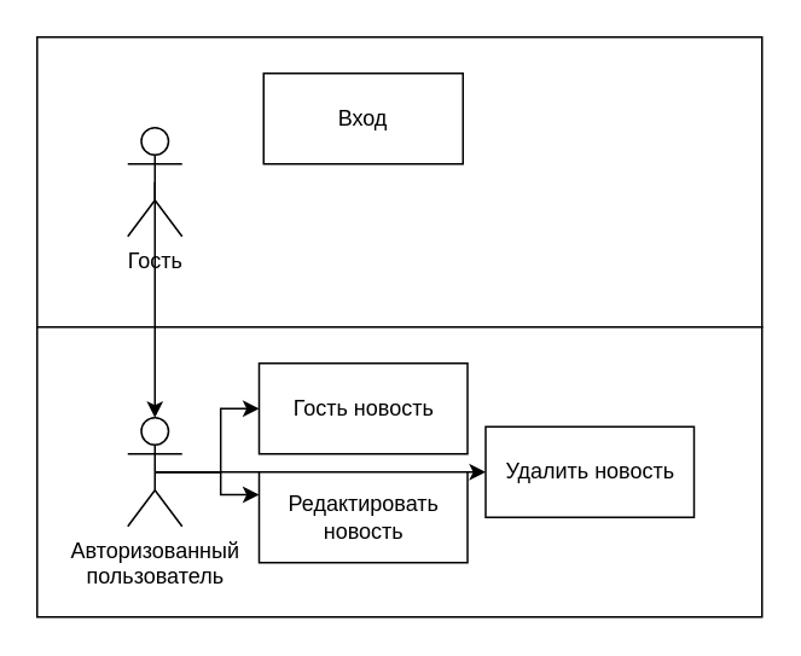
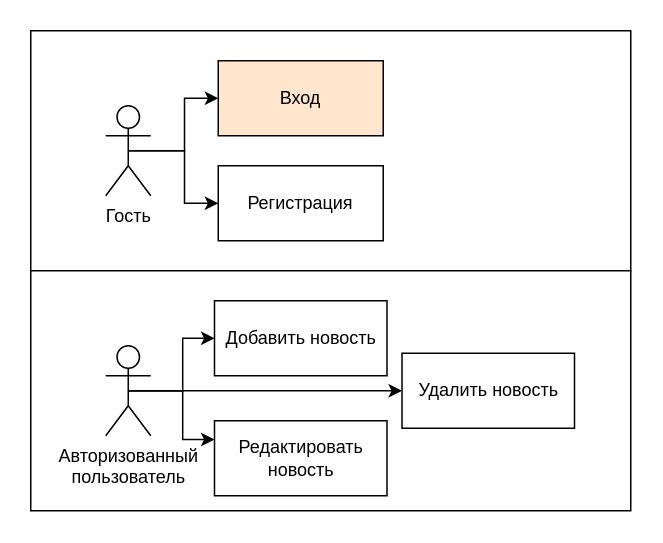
- <mxCell id="12" value="Вход" style="rounded=0;whiteSpace=wrap;html=1;" vertex="1" parent="1"><mxGeometry x="145" y="40" width="110" height="50" as="geometry" /></mxCell>
+ <mxCell id="12" value="Вход" style="rounded=0;whiteSpace=wrap;html=1;fillColor=#ffe6cc;" vertex="1" parent="1"><mxGeometry x="145" y="40" width="110" height="50" as="geometry" /></mxCell>
+ <mxCell id="5" style="edgeStyle=orthogonalEdgeStyle;rounded=0;orthogonalLoop=1;jettySize=auto;html=1;exitX=0.5;exitY=0.5;exitDx=0;exitDy=0;exitPerimeter=0;" edge="1" parent="1" source="6" target="11"><mxGeometry relative="1" as="geometry" /></mxCell>
+ <mxCell id="11" value="Регистрация" style="rounded=0;whiteSpace=wrap;html=1;" vertex="1" parent="1"><mxGeometry x="145" y="110" width="110" height="50" as="geometry" /></mxCell>
- <mxCell id="4" style="edgeStyle=orthogonalEdgeStyle;rounded=0;orthogonalLoop=1;jettySize=auto;html=1;exitX=0.5;exitY=0.5;exitDx=0;exitDy=0;exitPerimeter=0;" edge="1" parent="1" source="6" target="10"><mxGeometry relative="1" as="geometry" /></mxCell>
+ <mxCell id="4" style="edgeStyle=orthogonalEdgeStyle;rounded=0;orthogonalLoop=1;jettySize=auto;html=1;exitX=0.5;exitY=0.5;exitDx=0;exitDy=0;exitPerimeter=0;" edge="1" parent="1" source="6" target="12"><mxGeometry relative="1" as="geometry" /></mxCell>
- <mxCell id="13" value="Гость новость" style="rounded=0;whiteSpace=wrap;html=1;" vertex="1" parent="1"><mxGeometry x="142.5" y="200" width="115" height="50" as="geometry" /></mxCell>
+ <mxCell id="13" value="Добавить новость" style="rounded=0;whiteSpace=wrap;html=1;" vertex="1" parent="1"><mxGeometry x="142.5" y="200" width="115" height="50" as="geometry" /></mxCell>
- <mxCell id="14" value="Редактировать новость" style="rounded=0;whiteSpace=wrap;html=1;" vertex="1" parent="1"><mxGeometry x="142.5" y="260" width="115" height="50" as="geometry" /></mxCell>
+ <mxCell id="14" value="Редактировать новость" style="rounded=0;whiteSpace=wrap;html=1;" vertex="1" parent="1"><mxGeometry x="142.5" y="280" width="115" height="50" as="geometry" /></mxCell>
